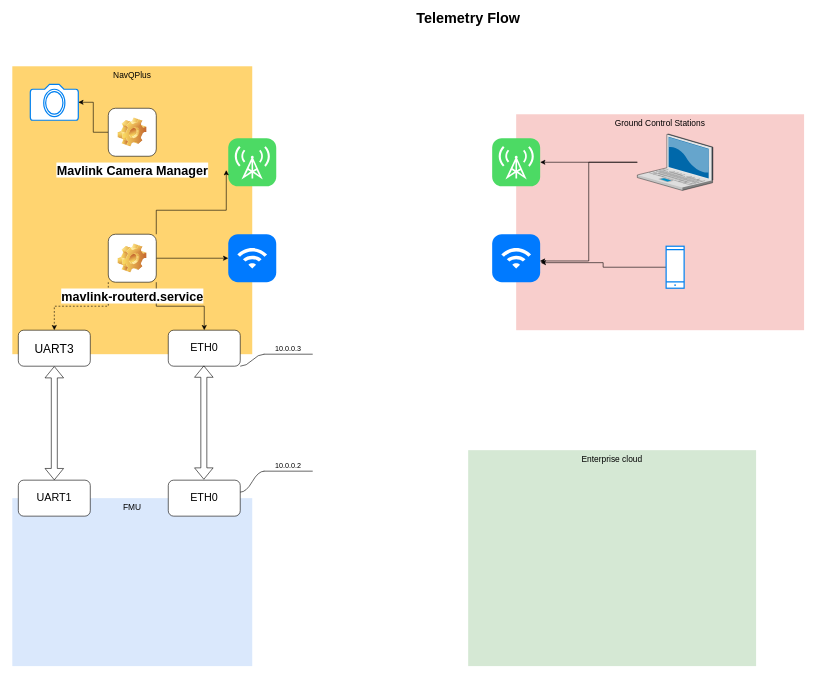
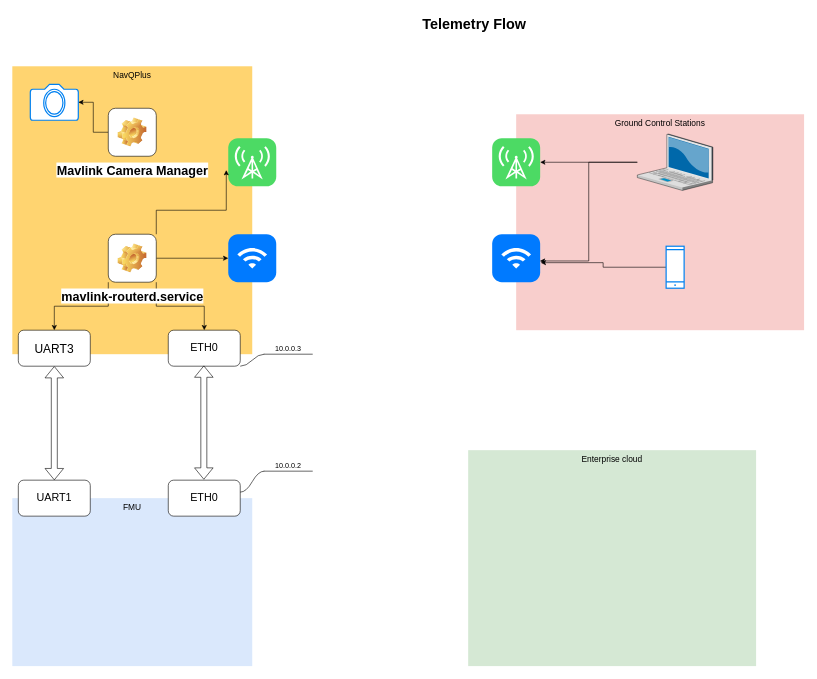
- <mxCell id="6" value="Telemetry Flow" style="text;strokeColor=none;fillColor=none;html=1;fontSize=24;fontStyle=1;verticalAlign=middle;align=center;" parent="1" vertex="1"><mxGeometry x="349" y="10" width="861" height="40" as="geometry" /></mxCell>
+ <mxCell id="6" value="Telemetry Flow" style="text;strokeColor=none;fillColor=none;html=1;fontSize=24;fontStyle=1;verticalAlign=middle;align=center;" parent="1" vertex="1"><mxGeometry x="359" y="20" width="861" height="40" as="geometry" /></mxCell>
- <mxCell id="14" style="edgeStyle=orthogonalEdgeStyle;rounded=0;orthogonalLoop=1;jettySize=auto;html=1;exitX=0;exitY=1;exitDx=0;exitDy=0;entryX=0.5;entryY=0;entryDx=0;entryDy=0;dashed=1;" edge="1" parent="1" source="15" target="25"><mxGeometry relative="1" as="geometry" /></mxCell>
+ <mxCell id="14" style="edgeStyle=orthogonalEdgeStyle;rounded=0;orthogonalLoop=1;jettySize=auto;html=1;exitX=0;exitY=1;exitDx=0;exitDy=0;entryX=0.5;entryY=0;entryDx=0;entryDy=0;" edge="1" parent="1" source="15" target="25"><mxGeometry relative="1" as="geometry" /></mxCell>
